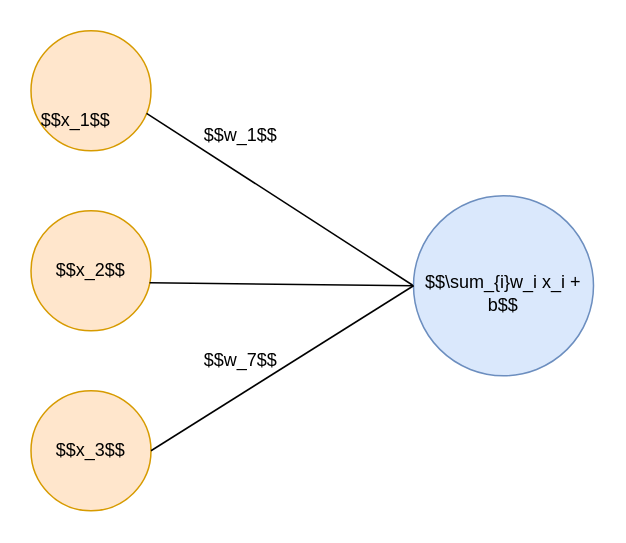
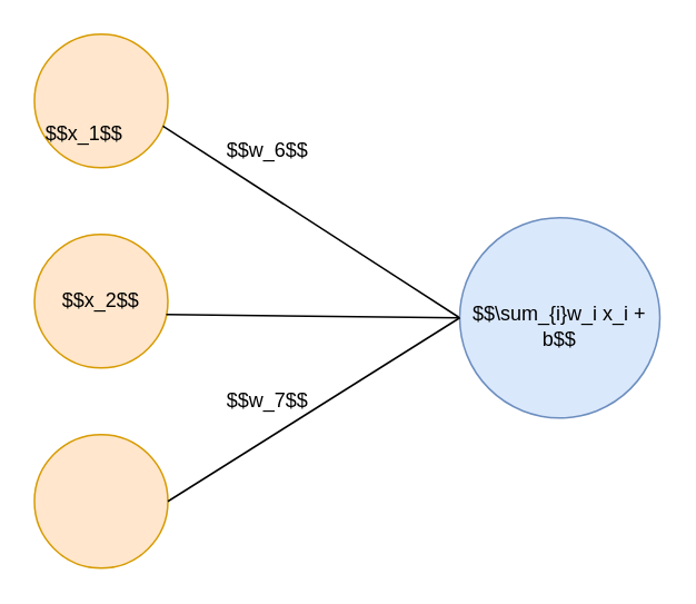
- <mxCell id="13" value="$$w_1$$" style="text;html=1;strokeColor=none;fillColor=none;align=center;verticalAlign=middle;whiteSpace=wrap;rounded=0;" vertex="1" parent="1"><mxGeometry x="140" y="80" width="40" height="20" as="geometry" /></mxCell>
+ <mxCell id="13" value="$$w_6$$" style="text;html=1;strokeColor=none;fillColor=none;align=center;verticalAlign=middle;whiteSpace=wrap;rounded=0;" vertex="1" parent="1"><mxGeometry x="140" y="80" width="40" height="20" as="geometry" /></mxCell>
- <mxCell id="11" value="$$x_3$$" style="text;html=1;strokeColor=none;fillColor=none;align=center;verticalAlign=middle;whiteSpace=wrap;rounded=0;" vertex="1" parent="1"><mxGeometry x="40" y="290" width="40" height="20" as="geometry" /></mxCell>
